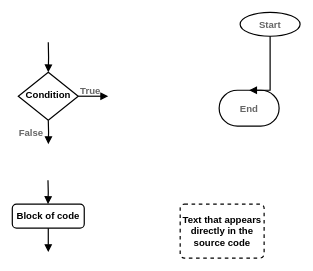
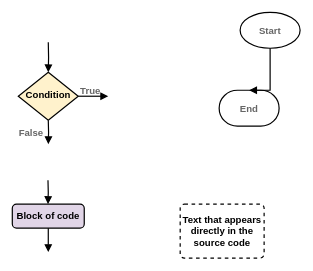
- <mxCell id="7" value="&lt;font color=&quot;#666666&quot;&gt;Start&lt;/font&gt;" style="strokeWidth=2;html=1;shape=mxgraph.flowchart.start_1;whiteSpace=wrap;fontSize=16;fontStyle=1" parent="1" vertex="1"><mxGeometry x="400" y="20" width="100" height="40" as="geometry" /></mxCell>
+ <mxCell id="7" value="&lt;font color=&quot;#666666&quot;&gt;Start&lt;/font&gt;" style="strokeWidth=2;html=1;shape=mxgraph.flowchart.start_1;whiteSpace=wrap;fontSize=16;fontStyle=1" parent="1" vertex="1"><mxGeometry x="400" y="20" width="100" height="60" as="geometry" /></mxCell>
- <mxCell id="5" value="Condition" style="rhombus;whiteSpace=wrap;html=1;shadow=0;fontFamily=Helvetica;fontSize=16;align=center;strokeWidth=2;spacing=6;spacingTop=-4;fontStyle=1" parent="1" vertex="1"><mxGeometry x="30" y="120" width="100" height="80" as="geometry" /></mxCell>
+ <mxCell id="5" value="Condition" style="rhombus;whiteSpace=wrap;html=1;shadow=0;fontFamily=Helvetica;fontSize=16;align=center;strokeWidth=2;spacing=6;spacingTop=-4;fontStyle=1;fillColor=#fff2cc;" parent="1" vertex="1"><mxGeometry x="30" y="120" width="100" height="80" as="geometry" /></mxCell>
- <mxCell id="10" value="Block of code" style="rounded=1;whiteSpace=wrap;html=1;absoluteArcSize=1;arcSize=14;strokeWidth=2;shadow=0;fontFamily=Helvetica;fontSize=16;fontColor=#000000;align=center;strokeColor=#000000;fillColor=#ffffff;fontStyle=1" parent="1" vertex="1"><mxGeometry x="20" y="340" width="120" height="40" as="geometry" /></mxCell>
+ <mxCell id="10" value="Block of code" style="rounded=1;whiteSpace=wrap;html=1;absoluteArcSize=1;arcSize=14;strokeWidth=2;shadow=0;fontFamily=Helvetica;fontSize=16;fontColor=#000000;align=center;strokeColor=#000000;fillColor=#e1d5e7;fontStyle=1;" parent="1" vertex="1"><mxGeometry x="20" y="340" width="120" height="40" as="geometry" /></mxCell>
